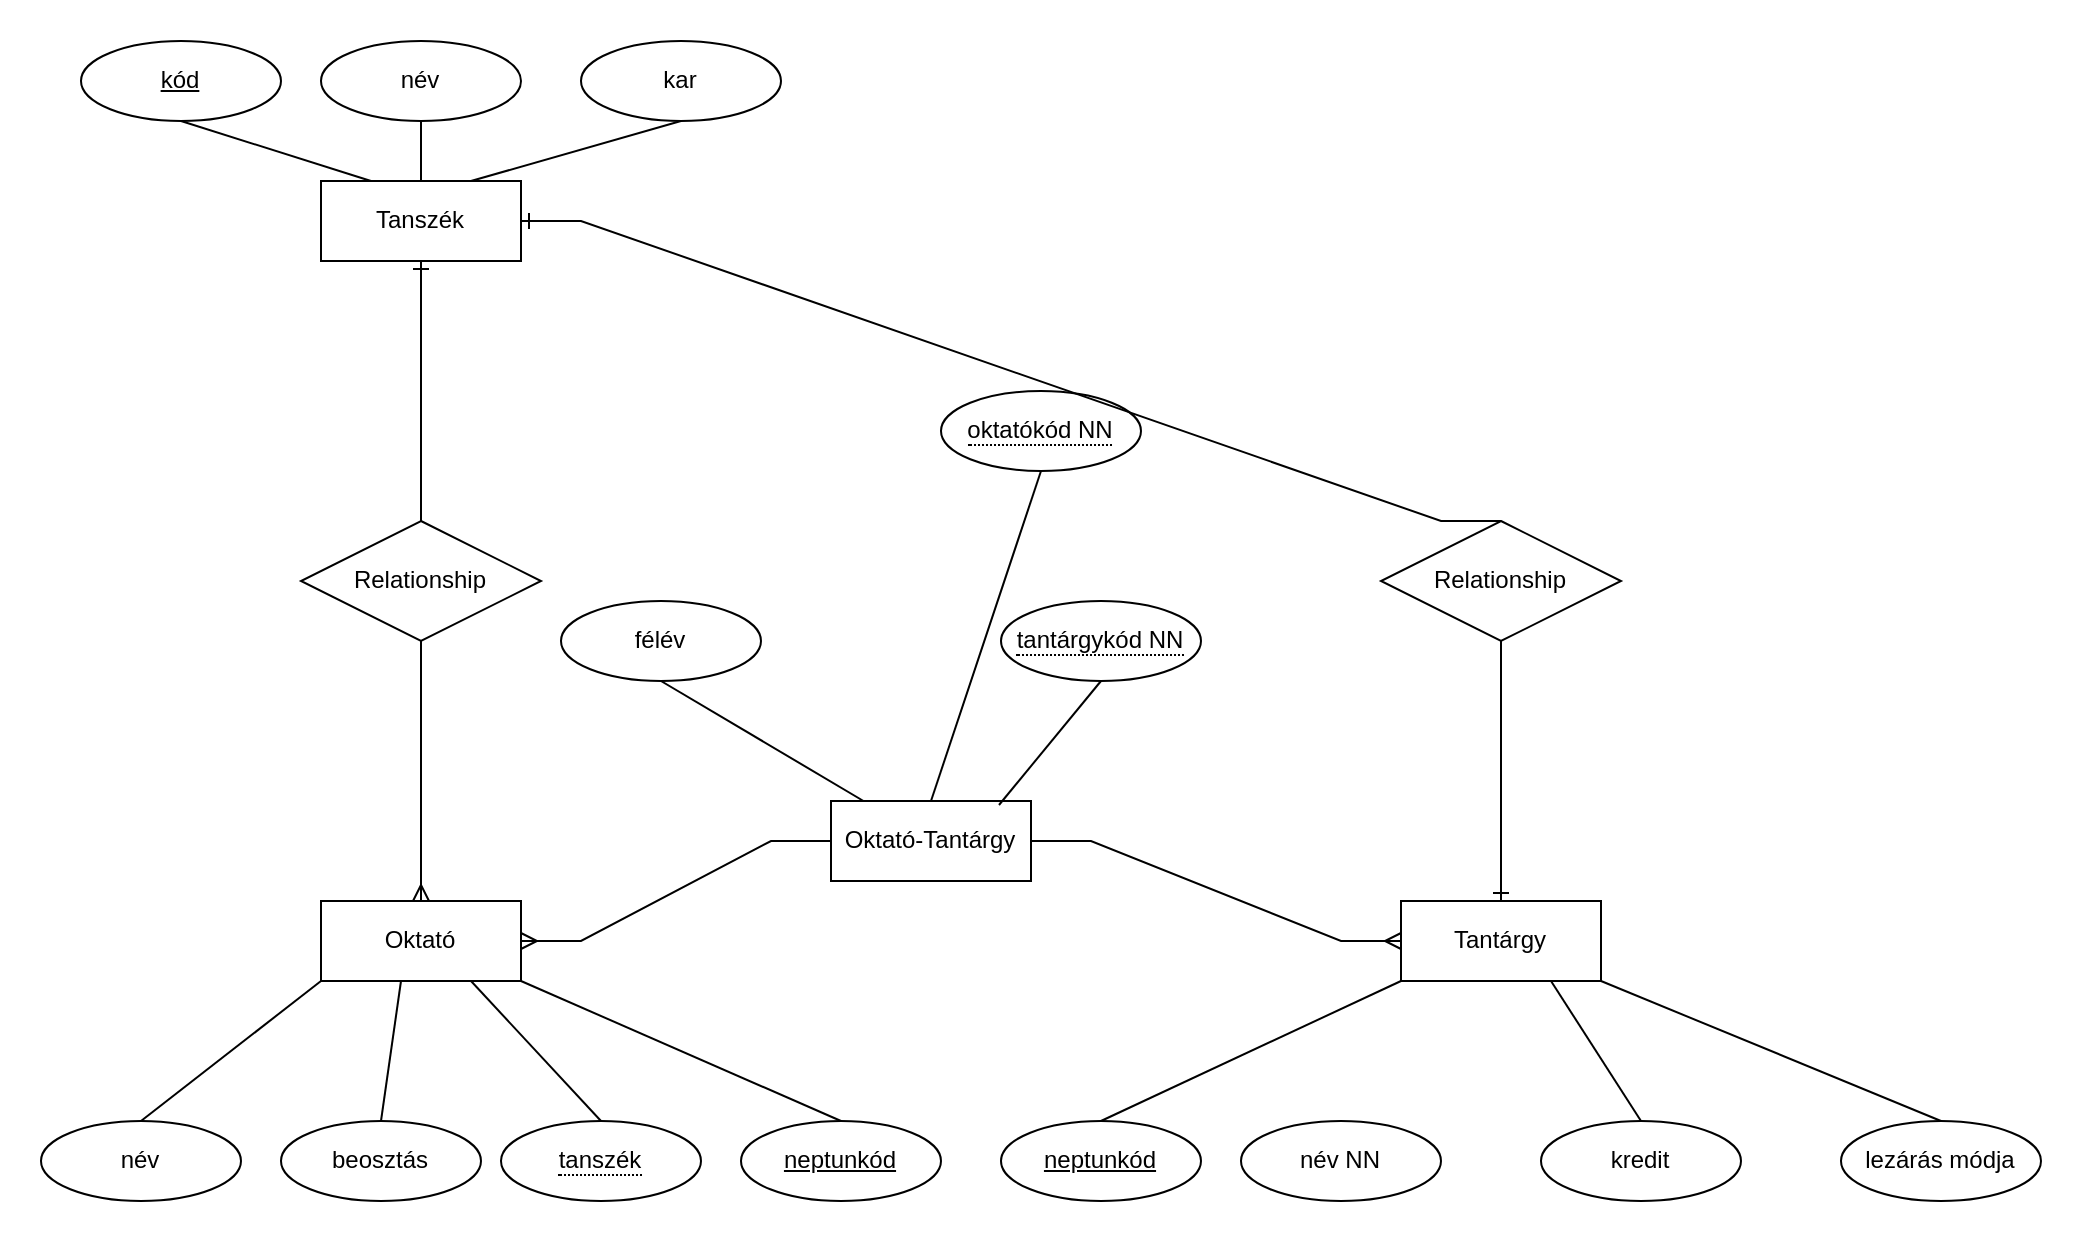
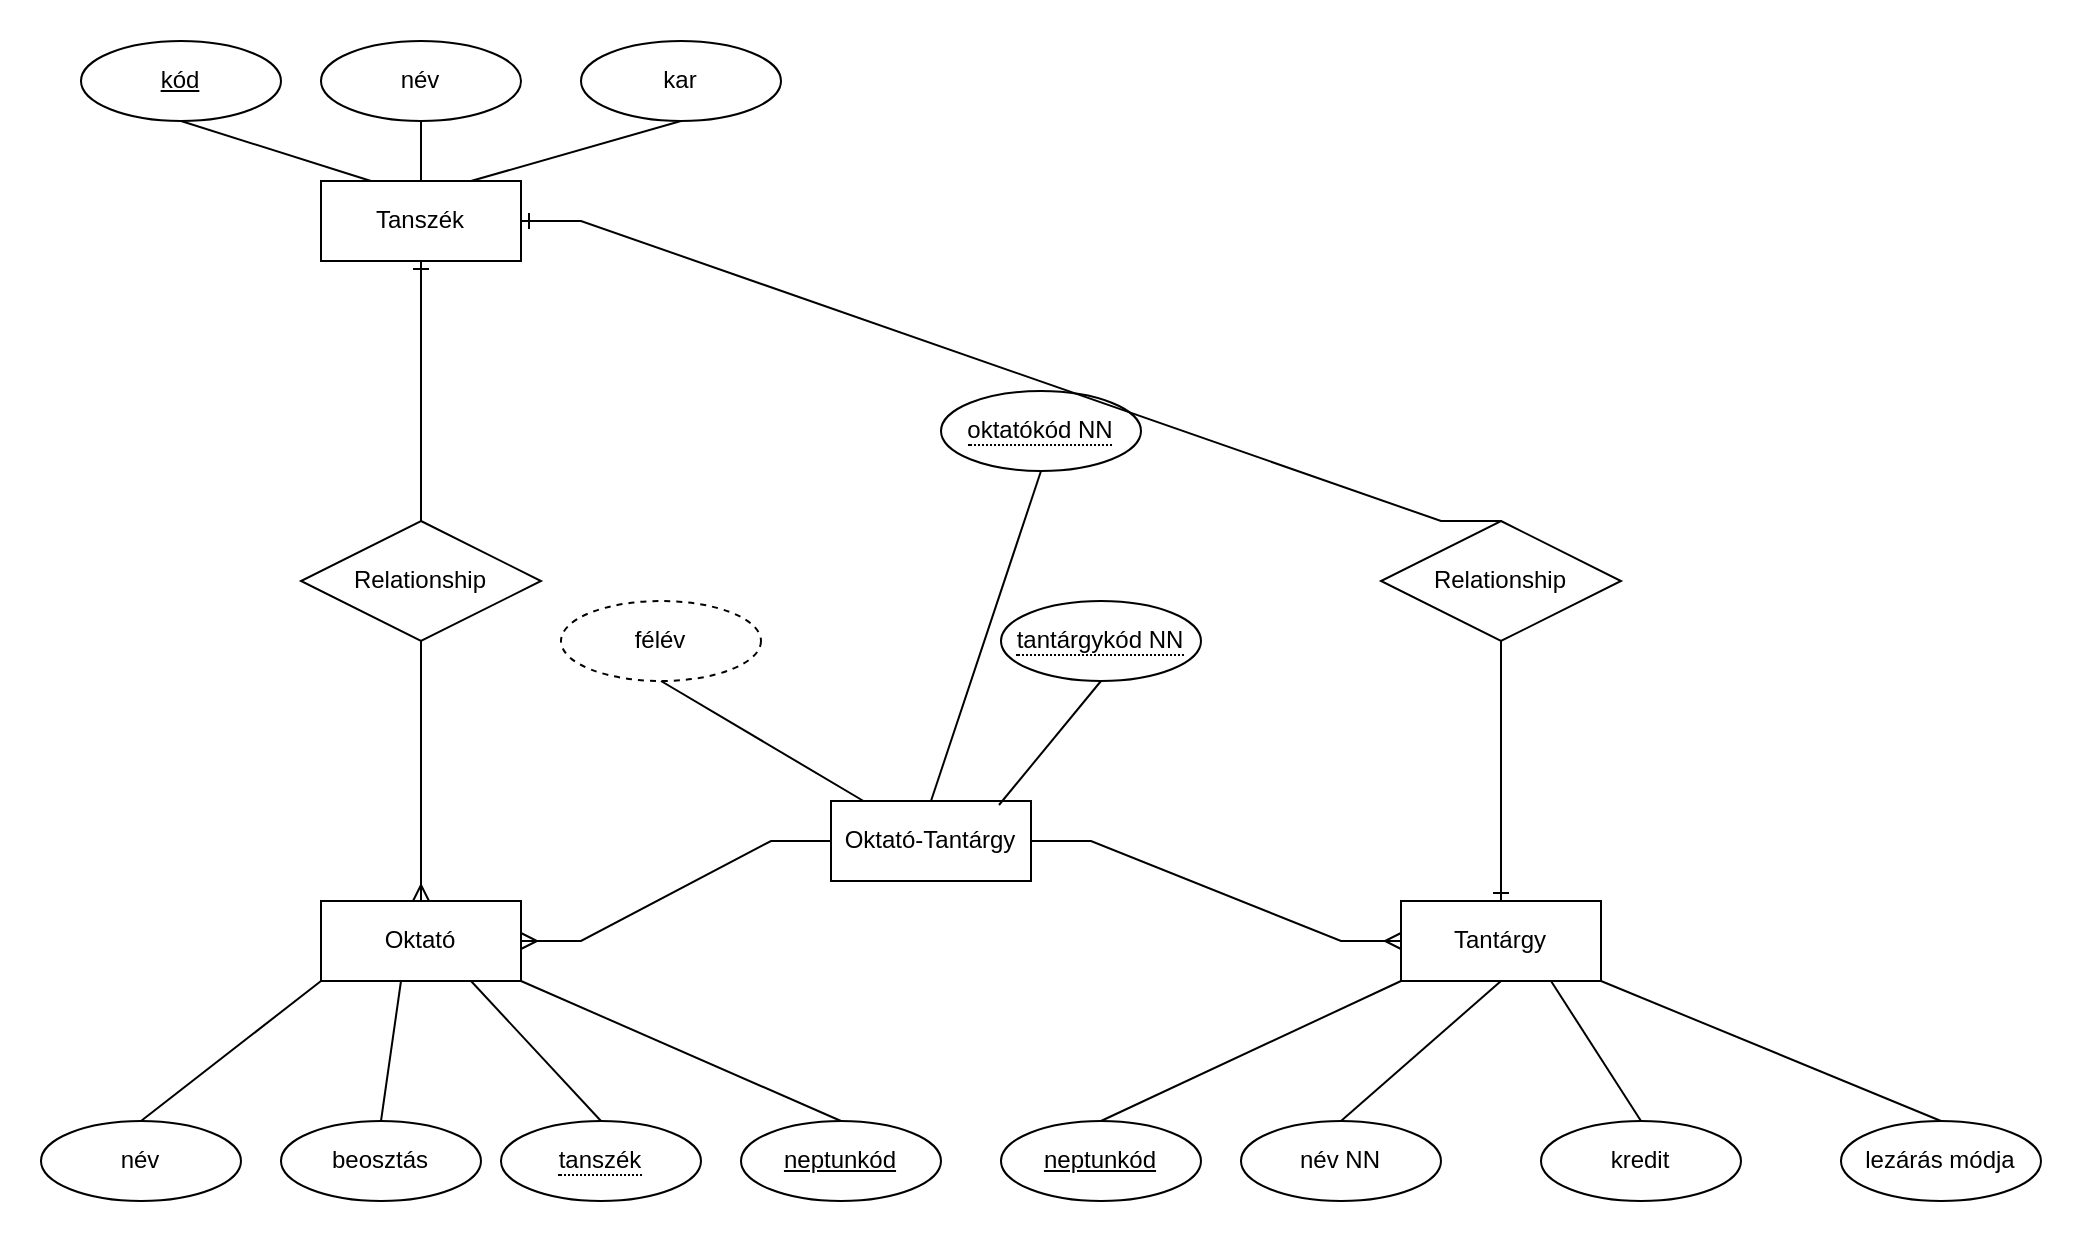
- <mxCell id="35" value="félév" style="ellipse;whiteSpace=wrap;html=1;align=center;" vertex="1" parent="1"><mxGeometry x="280" y="300" width="100" height="40" as="geometry" /></mxCell>
+ <mxCell id="35" value="félév" style="ellipse;whiteSpace=wrap;html=1;align=center;dashed=1;" vertex="1" parent="1"><mxGeometry x="280" y="300" width="100" height="40" as="geometry" /></mxCell>
+ <mxCell id="26" value="" style="endArrow=none;html=1;rounded=0;entryX=0.5;entryY=0;entryDx=0;entryDy=0;exitX=0.5;exitY=1;exitDx=0;exitDy=0;" edge="1" parent="1" source="3" target="22"><mxGeometry relative="1" as="geometry"><mxPoint x="350" y="320" as="sourcePoint" /><mxPoint x="510" y="320" as="targetPoint" /></mxGeometry></mxCell>
